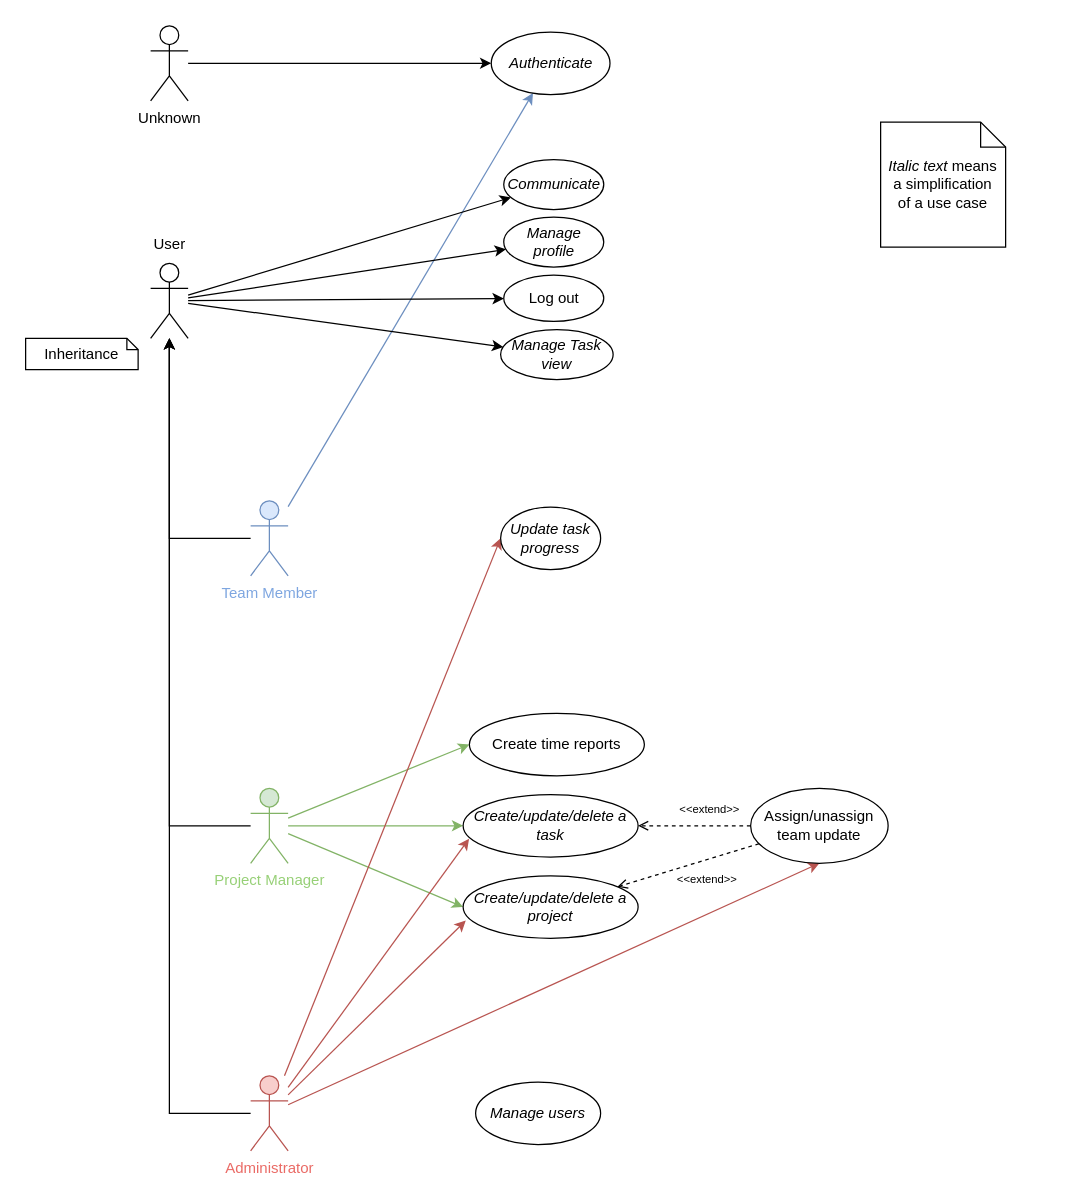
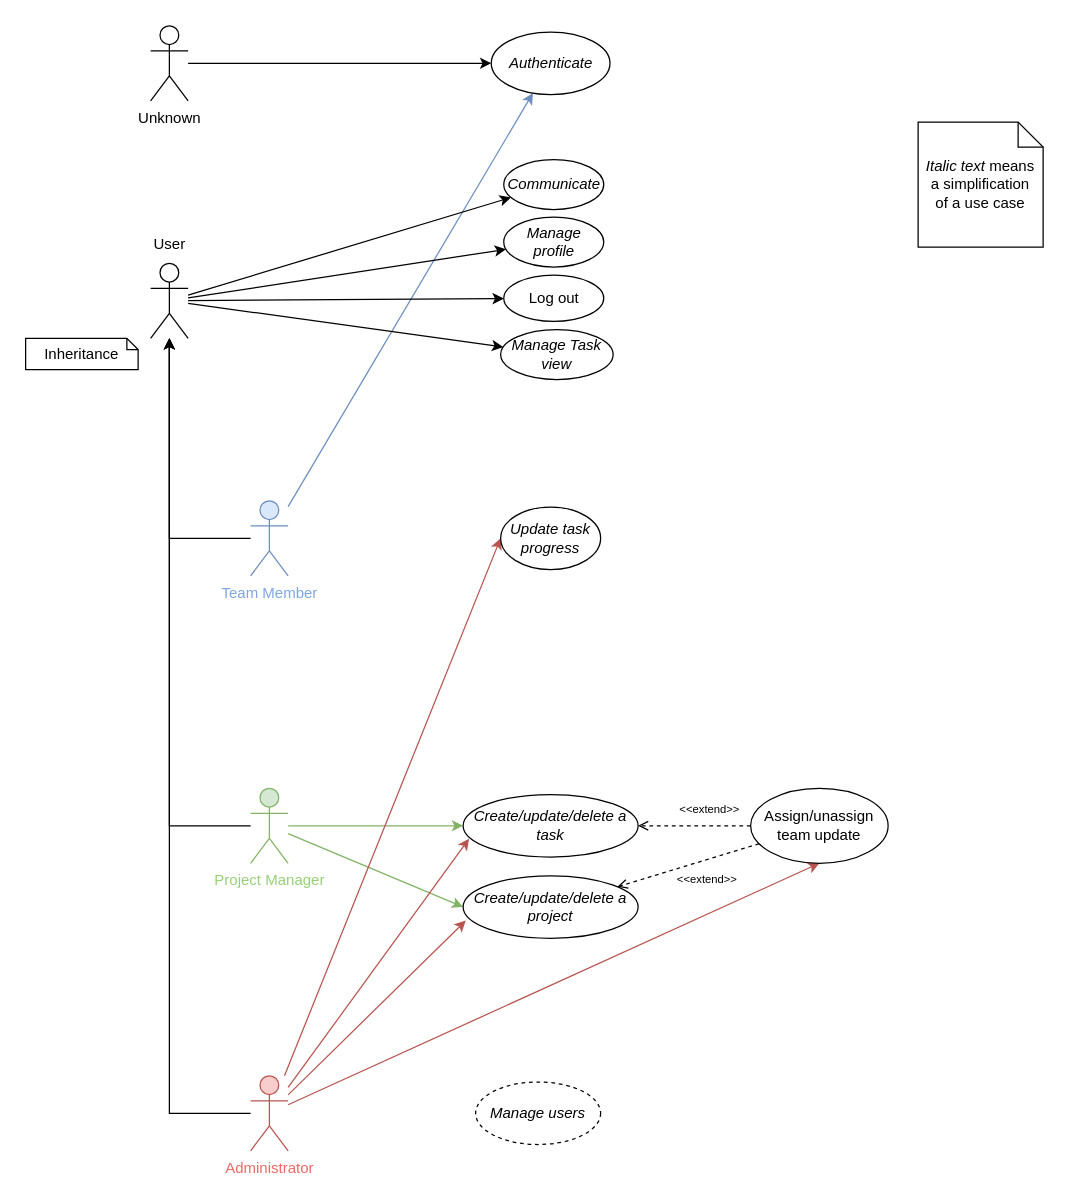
- <mxCell id="28" value="&lt;i&gt;Italic text&lt;/i&gt; means&lt;div&gt;a simplification&lt;/div&gt;&lt;div&gt;of a use case&lt;/div&gt;" style="shape=note;size=20;whiteSpace=wrap;html=1;fontStyle=0" vertex="1" parent="1"><mxGeometry x="704" y="97" width="100" height="100" as="geometry" /></mxCell>
+ <mxCell id="28" value="&lt;i&gt;Italic text&lt;/i&gt; means&lt;div&gt;a simplification&lt;/div&gt;&lt;div&gt;of a use case&lt;/div&gt;" style="shape=note;size=20;whiteSpace=wrap;html=1;fontStyle=0" vertex="1" parent="1"><mxGeometry x="734" y="97" width="100" height="100" as="geometry" /></mxCell>
- <mxCell id="39" value="Create time reports" style="ellipse;whiteSpace=wrap;html=1;fontStyle=0" vertex="1" parent="1"><mxGeometry x="375" y="570" width="140" height="50" as="geometry" /></mxCell>
- <mxCell id="8" style="edgeStyle=none;rounded=0;orthogonalLoop=1;jettySize=auto;html=1;entryX=0;entryY=0.5;entryDx=0;entryDy=0;fillColor=#d5e8d4;strokeColor=#82b366;" edge="1" parent="1" source="9" target="39"><mxGeometry relative="1" as="geometry" /></mxCell>
- <mxCell id="27" value="Manage users" style="ellipse;whiteSpace=wrap;html=1;fontStyle=2" vertex="1" parent="1"><mxGeometry x="380" y="865" width="100" height="50" as="geometry" /></mxCell>
+ <mxCell id="27" value="Manage users" style="ellipse;whiteSpace=wrap;html=1;fontStyle=2;dashed=1;" vertex="1" parent="1"><mxGeometry x="380" y="865" width="100" height="50" as="geometry" /></mxCell>
